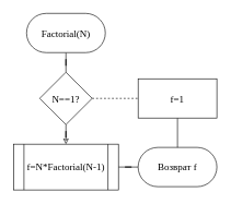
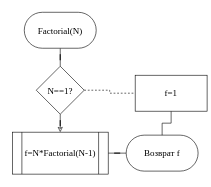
- <mxCell id="11" value="f=1" style="rounded=0;whiteSpace=wrap;html=1;fontSize=15;fontFamily=Times New Roman;" parent="1" vertex="1"><mxGeometry x="210" y="120" width="120" height="60" as="geometry" /></mxCell>
+ <mxCell id="11" value="f=1" style="rounded=0;whiteSpace=wrap;html=1;fontSize=15;fontFamily=Times New Roman;" parent="1" vertex="1"><mxGeometry x="225" y="125" width="120" height="60" as="geometry" /></mxCell>
